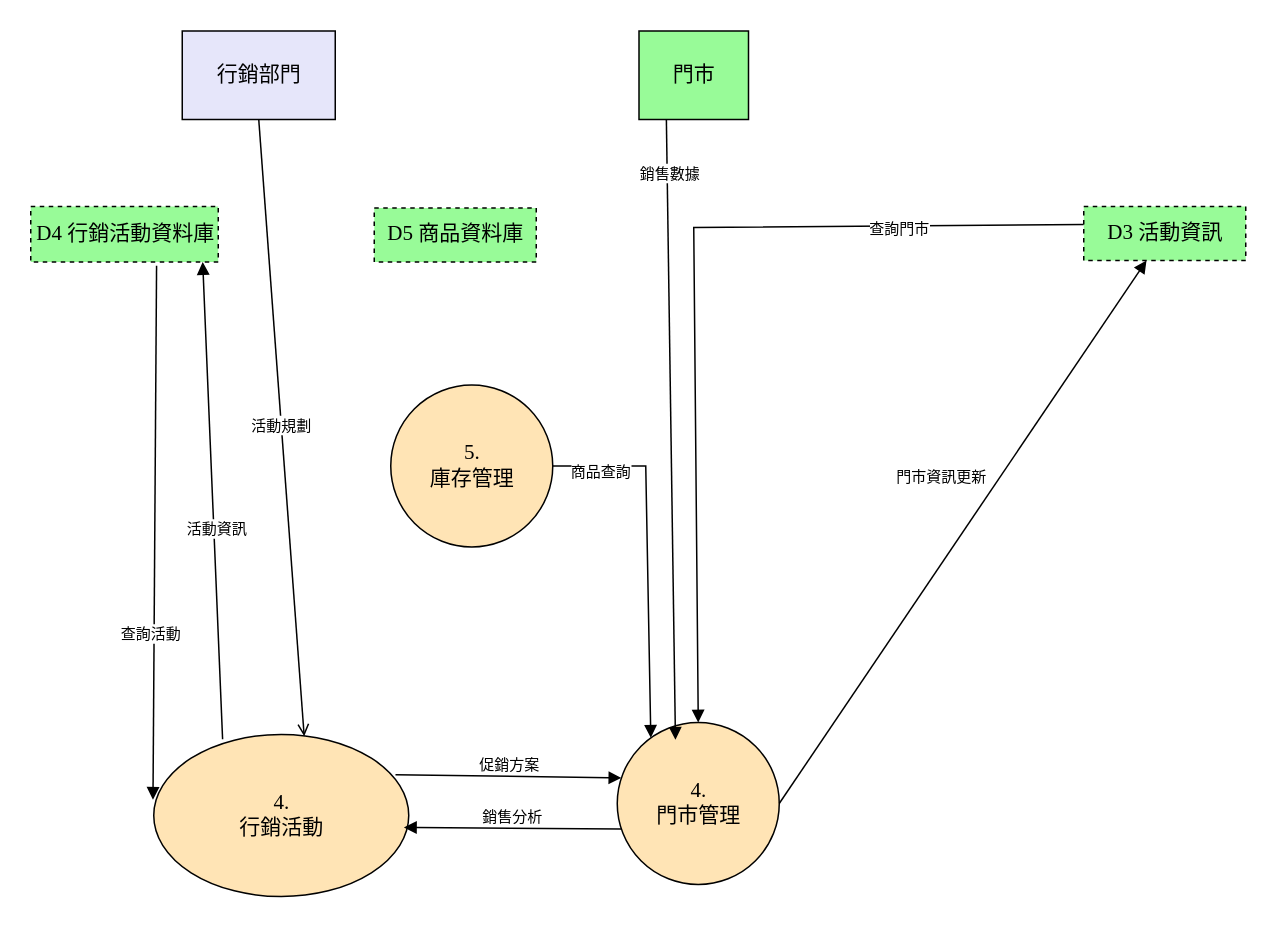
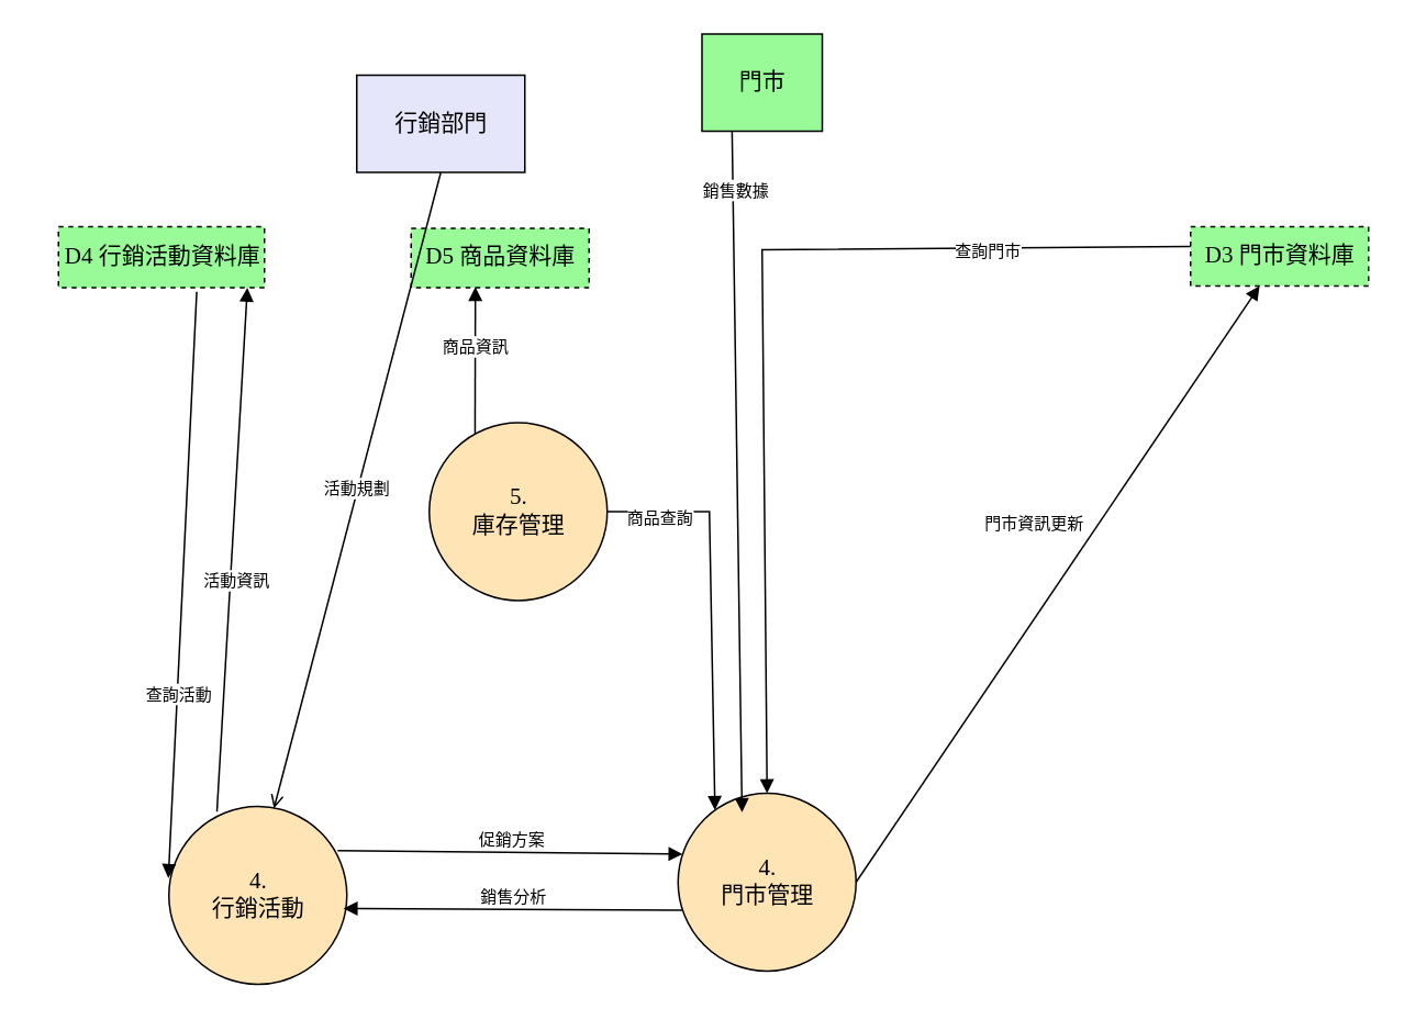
- <mxCell id="4" value="&lt;font style='font-size: 14.0px;' face='Microsoft JhengHei' color='#000000'&gt;行銷部門&lt;/font&gt;" style="verticalAlign=middle;html=1;rounded=0;labelBackgroundColor=none;strokeColor=black;fillColor=#e6e6fa;strokeWidth=1;dashed=0;" parent="1" vertex="1"><mxGeometry x="121" y="20" width="102" height="59" as="geometry" /></mxCell>
+ <mxCell id="4" value="&lt;font style='font-size: 14.0px;' face='Microsoft JhengHei' color='#000000'&gt;行銷部門&lt;/font&gt;" style="verticalAlign=middle;html=1;rounded=0;labelBackgroundColor=none;strokeColor=black;fillColor=#e6e6fa;strokeWidth=1;dashed=0;" parent="1" vertex="1"><mxGeometry x="216" y="45" width="102" height="59" as="geometry" /></mxCell>
- <mxCell id="29" value="&lt;font style='font-size: 14.0px;' face='Microsoft JhengHei' color='#000000'&gt;D3 活動資訊&lt;/font&gt;" style="verticalAlign=middle;html=1;rounded=0;labelBackgroundColor=none;strokeColor=black;fillColor=#98fb98;strokeWidth=1;dashed=1;" parent="1" vertex="1"><mxGeometry x="722" y="137" width="108" height="36" as="geometry" /></mxCell>
+ <mxCell id="29" value="&lt;font style='font-size: 14.0px;' face='Microsoft JhengHei' color='#000000'&gt;D3 門市資料庫&lt;/font&gt;" style="verticalAlign=middle;html=1;rounded=0;labelBackgroundColor=none;strokeColor=black;fillColor=#98fb98;strokeWidth=1;dashed=1;" parent="1" vertex="1"><mxGeometry x="722" y="137" width="108" height="36" as="geometry" /></mxCell>
- <mxCell id="6" value="&lt;font style='font-size: 14.0px;' face='Microsoft JhengHei' color='#000000'&gt;D4 行銷活動資料庫&lt;/font&gt;" style="verticalAlign=middle;html=1;rounded=0;labelBackgroundColor=none;strokeColor=black;fillColor=#98fb98;strokeWidth=1;dashed=1;" parent="1" vertex="1"><mxGeometry x="20" y="137" width="125" height="37" as="geometry" /></mxCell>
+ <mxCell id="6" value="&lt;font style='font-size: 14.0px;' face='Microsoft JhengHei' color='#000000'&gt;D4 行銷活動資料庫&lt;/font&gt;" style="verticalAlign=middle;html=1;rounded=0;labelBackgroundColor=none;strokeColor=black;fillColor=#98fb98;strokeWidth=1;dashed=1;" parent="1" vertex="1"><mxGeometry x="35" y="137" width="125" height="37" as="geometry" /></mxCell>
+ <mxCell id="23" style="html=1;endArrow=block;dashed=0;endFill=1;startArrow=none;startFill=0;fillColor=black;strokeColor=black;strokeWidth=1;rounded=0;exitX=0.222;exitY=0.0;entryX=0.361;entryY=0.987;entryDx=0;entryDy=0;entryPerimeter=0;" parent="1" source="8" target="7" edge="1"><mxGeometry relative="1" as="geometry"><mxPoint x="284" y="264.75" as="sourcePoint" /><mxPoint x="284" y="183.16" as="targetPoint" /></mxGeometry></mxCell>
+ <mxCell id="24" value="&lt;font style='font-size: 10.0px;' face='Microsoft JhengHei' color='#000000'&gt; 商品資訊&lt;/font&gt;" style="edgeLabel;html=1;align=center;verticalAlign=bottom;resizable=0;points=[];" parent="23" connectable="0" vertex="1"><mxGeometry relative="1" as="geometry" /></mxCell>
- <mxCell id="5" value="&lt;font style='font-size: 14.0px;' face='Microsoft JhengHei' color='#000000'&gt;4.&lt;br/&gt;行銷活動&lt;/font&gt;" style="ellipse;aspect=fixed;verticalAlign=middle;html=1;rounded=0;labelBackgroundColor=none;strokeColor=black;fillColor=#ffe4b5;strokeWidth=1;dashed=0;" parent="1" vertex="1"><mxGeometry x="102" y="489" width="170" height="108" as="geometry" /></mxCell>
+ <mxCell id="5" value="&lt;font style='font-size: 14.0px;' face='Microsoft JhengHei' color='#000000'&gt;4.&lt;br/&gt;行銷活動&lt;/font&gt;" style="ellipse;aspect=fixed;verticalAlign=middle;html=1;rounded=0;labelBackgroundColor=none;strokeColor=black;fillColor=#ffe4b5;strokeWidth=1;dashed=0;" parent="1" vertex="1"><mxGeometry x="102" y="489" width="108" height="108" as="geometry" /></mxCell>
